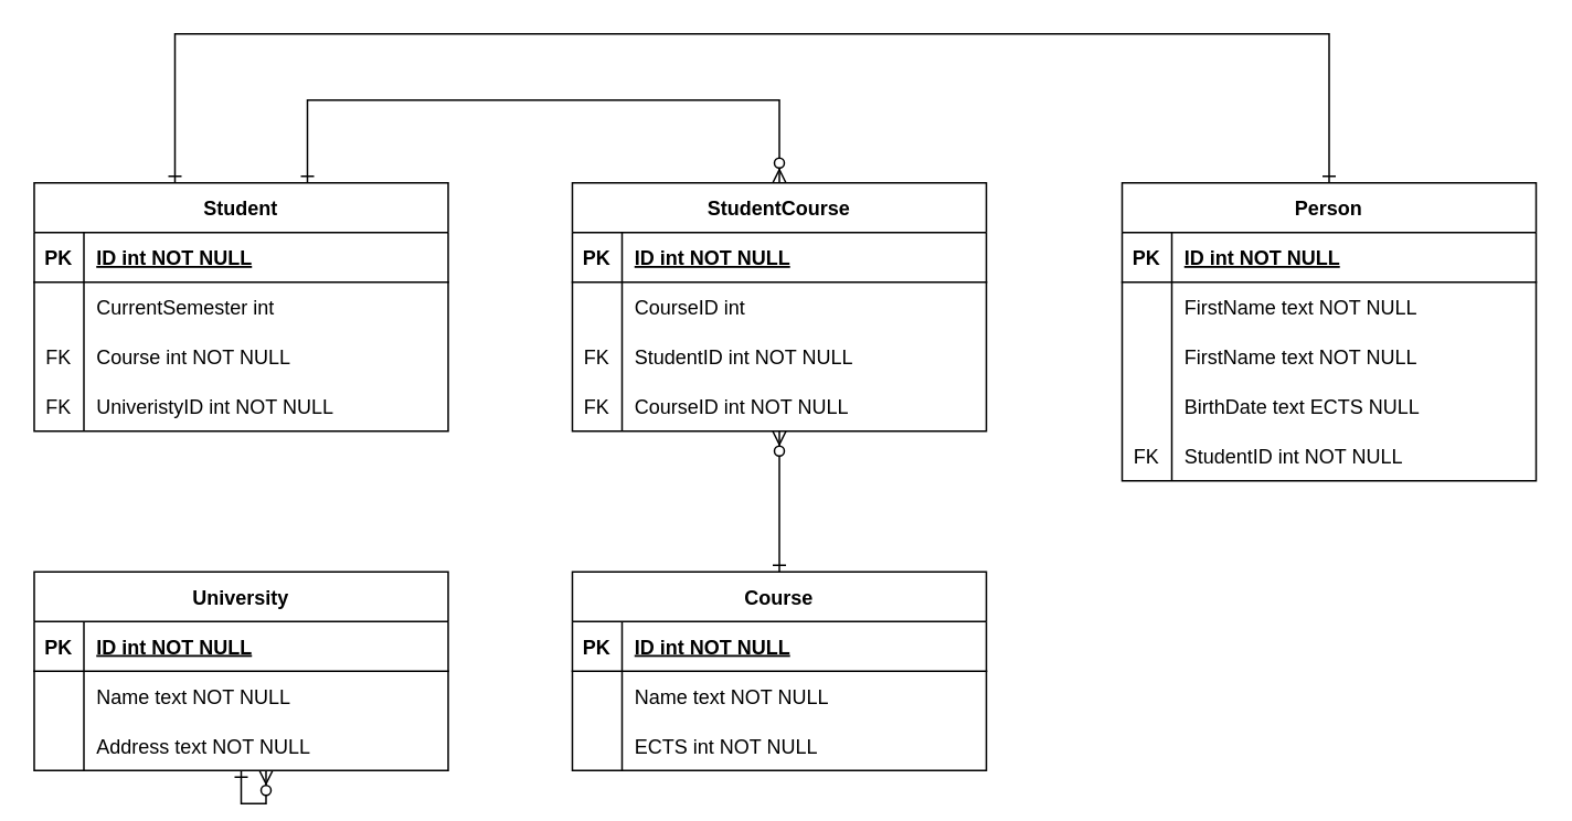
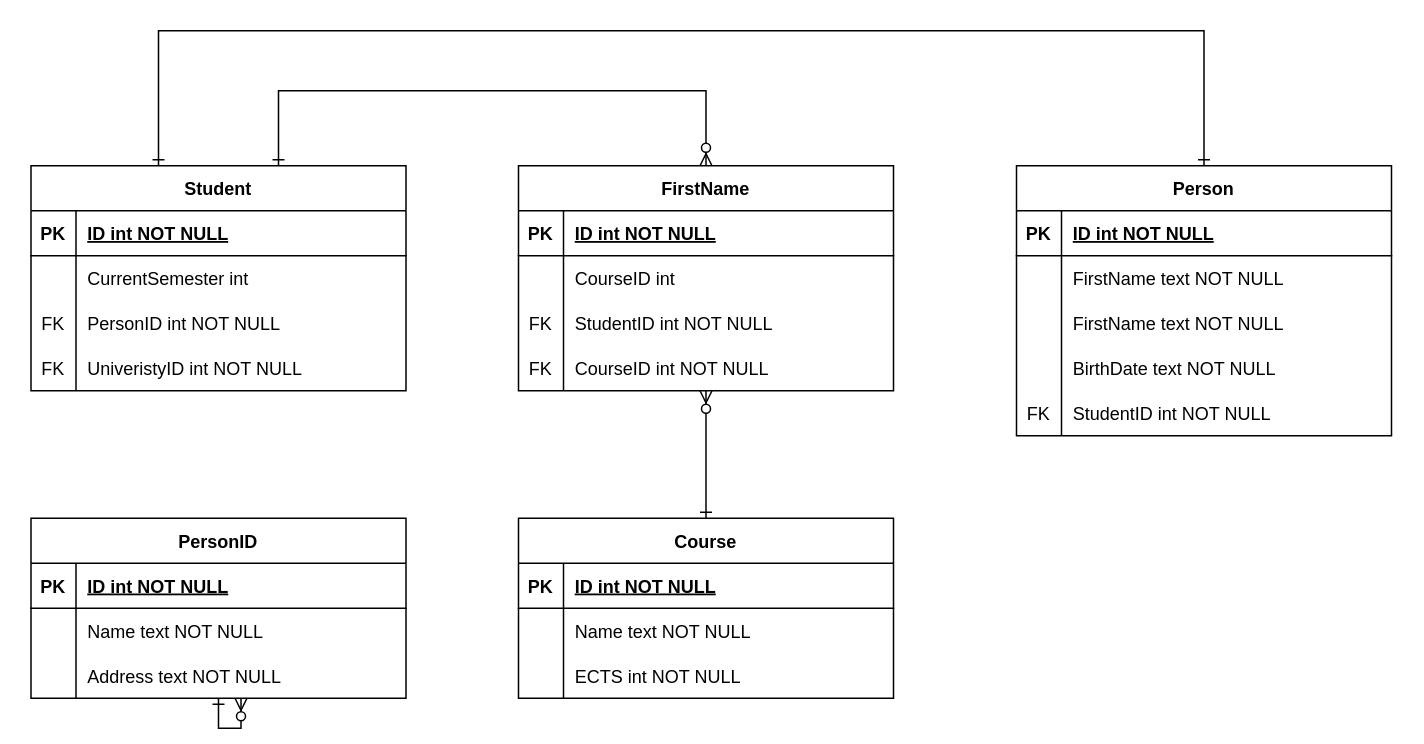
- <mxCell id="29" value="StudentCourse" style="shape=table;startSize=30;container=1;collapsible=1;childLayout=tableLayout;fixedRows=1;rowLines=0;fontStyle=1;align=center;resizeLast=1;" vertex="1" parent="1"><mxGeometry x="345" y="110" width="250" height="150" as="geometry" /></mxCell>
+ <mxCell id="29" value="FirstName" style="shape=table;startSize=30;container=1;collapsible=1;childLayout=tableLayout;fixedRows=1;rowLines=0;fontStyle=1;align=center;resizeLast=1;" vertex="1" parent="1"><mxGeometry x="345" y="110" width="250" height="150" as="geometry" /></mxCell>
- <mxCell id="15" value="Course int NOT NULL" style="shape=partialRectangle;overflow=hidden;connectable=0;fillColor=none;top=0;left=0;bottom=0;right=0;align=left;spacingLeft=6;" vertex="1" parent="13"><mxGeometry x="30" width="220" height="30" as="geometry" /></mxCell>
+ <mxCell id="15" value="PersonID int NOT NULL" style="shape=partialRectangle;overflow=hidden;connectable=0;fillColor=none;top=0;left=0;bottom=0;right=0;align=left;spacingLeft=6;" vertex="1" parent="13"><mxGeometry x="30" width="220" height="30" as="geometry" /></mxCell>
- <mxCell id="64" value="BirthDate text ECTS NULL" style="shape=partialRectangle;overflow=hidden;connectable=0;fillColor=none;top=0;left=0;bottom=0;right=0;align=left;spacingLeft=6;" vertex="1" parent="62"><mxGeometry x="30" width="220" height="30" as="geometry" /></mxCell>
+ <mxCell id="64" value="BirthDate text NOT NULL" style="shape=partialRectangle;overflow=hidden;connectable=0;fillColor=none;top=0;left=0;bottom=0;right=0;align=left;spacingLeft=6;" vertex="1" parent="62"><mxGeometry x="30" width="220" height="30" as="geometry" /></mxCell>
- <mxCell id="19" value="University" style="shape=table;startSize=30;container=1;collapsible=1;childLayout=tableLayout;fixedRows=1;rowLines=0;fontStyle=1;align=center;resizeLast=1;" vertex="1" parent="1"><mxGeometry x="20" y="345" width="250" height="120" as="geometry" /></mxCell>
+ <mxCell id="19" value="PersonID" style="shape=table;startSize=30;container=1;collapsible=1;childLayout=tableLayout;fixedRows=1;rowLines=0;fontStyle=1;align=center;resizeLast=1;" vertex="1" parent="1"><mxGeometry x="20" y="345" width="250" height="120" as="geometry" /></mxCell>
